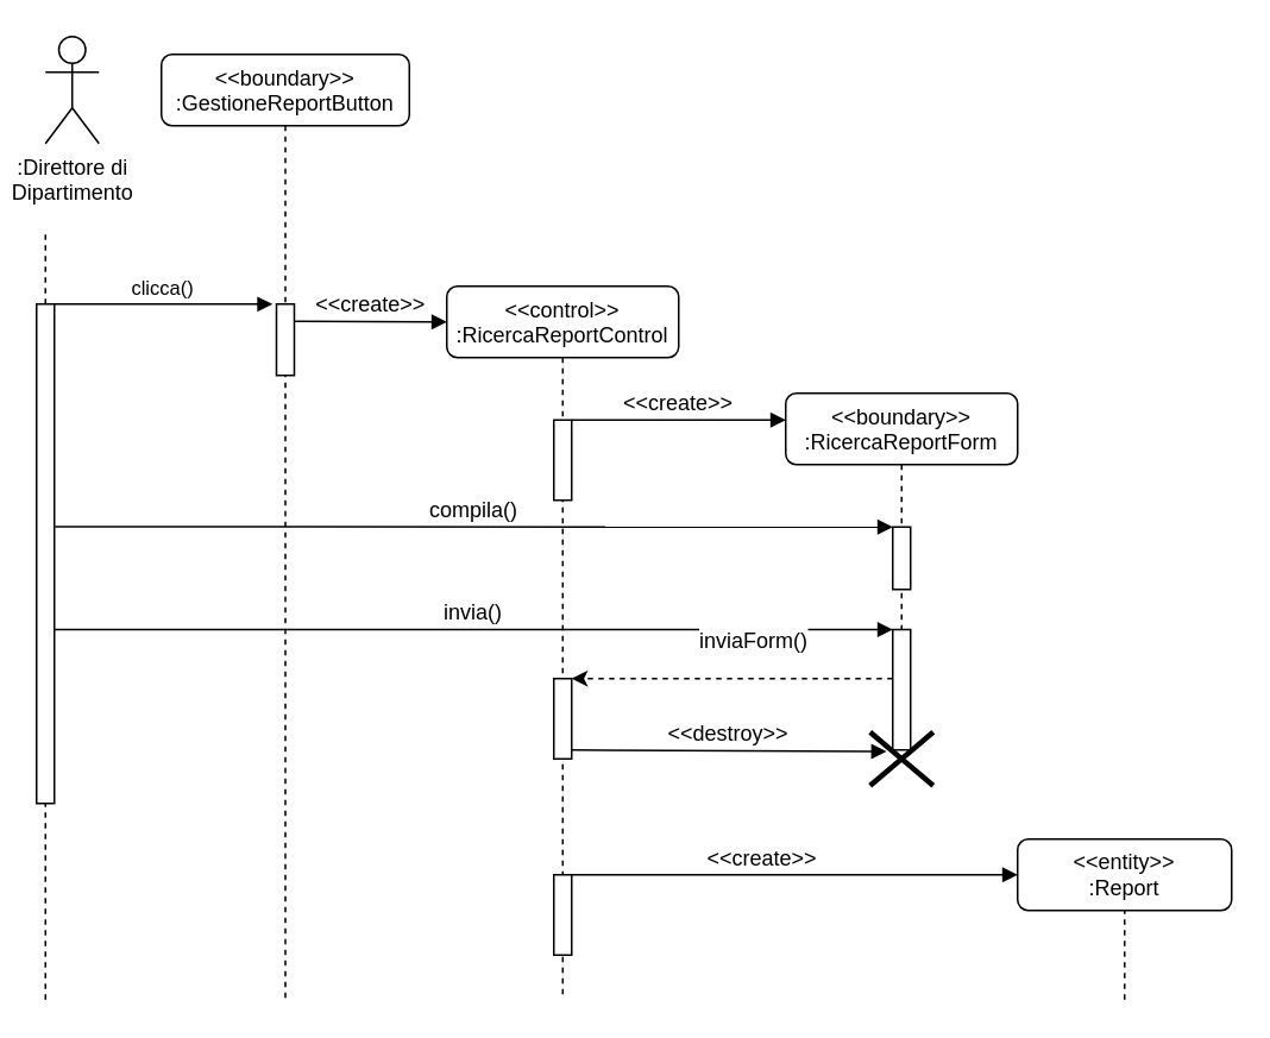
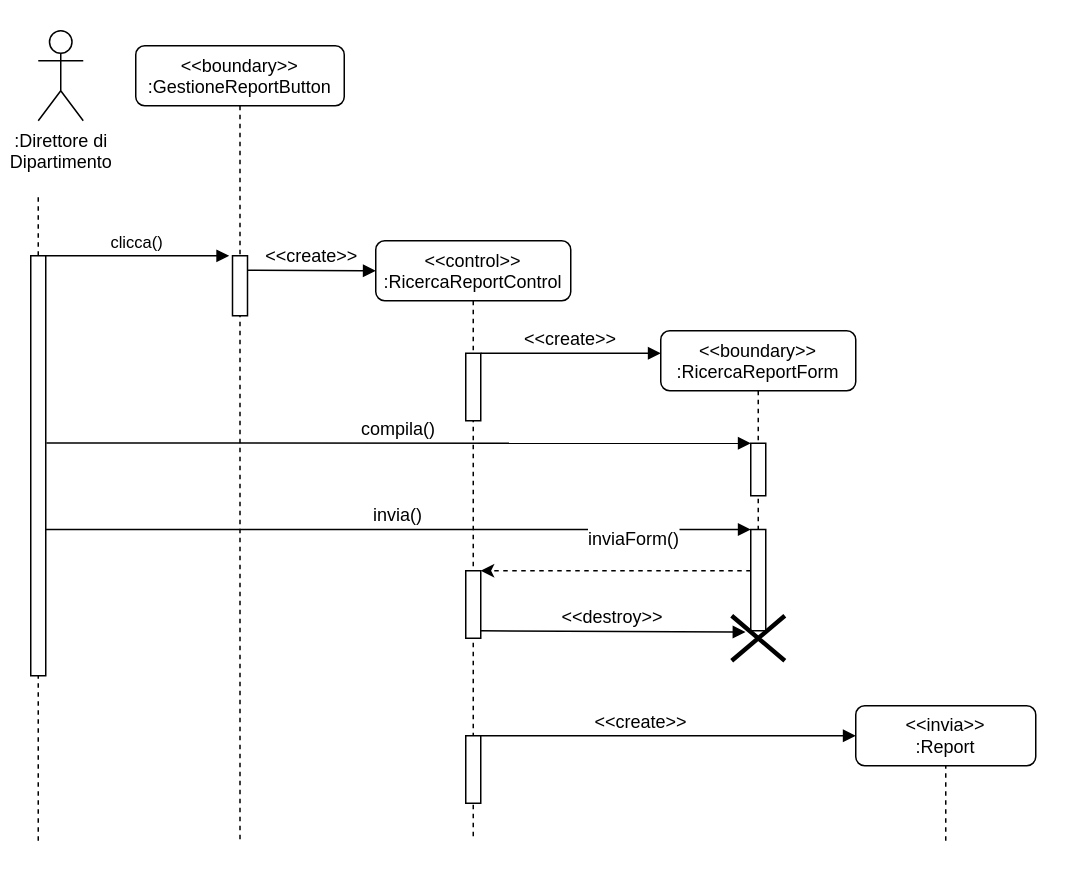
- <mxCell id="24" value="&amp;lt;&amp;lt;entity&amp;gt;&amp;gt;&lt;br&gt;:Report" style="rounded=1;whiteSpace=wrap;html=1;" parent="1" vertex="1"><mxGeometry x="570" y="470" width="120" height="40" as="geometry" /></mxCell>
+ <mxCell id="24" value="&amp;lt;&amp;lt;invia&amp;gt;&amp;gt;&lt;br&gt;:Report" style="rounded=1;whiteSpace=wrap;html=1;" parent="1" vertex="1"><mxGeometry x="570" y="470" width="120" height="40" as="geometry" /></mxCell>
